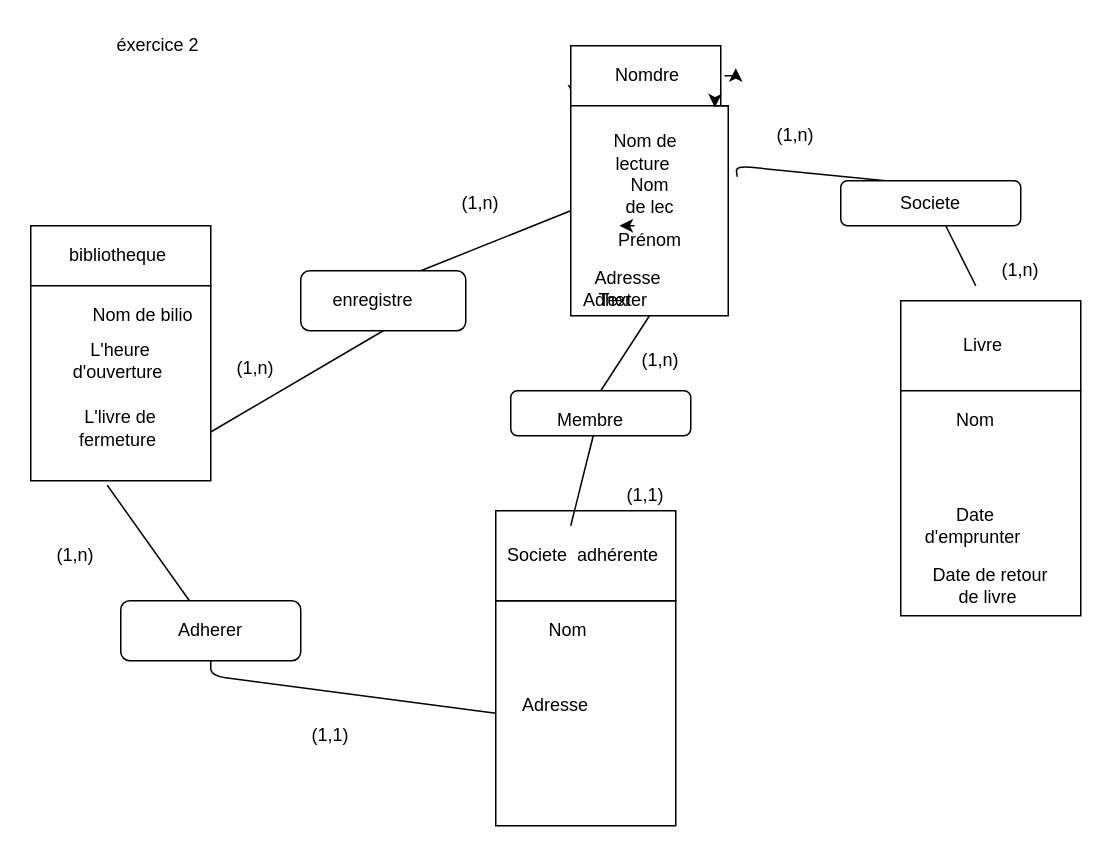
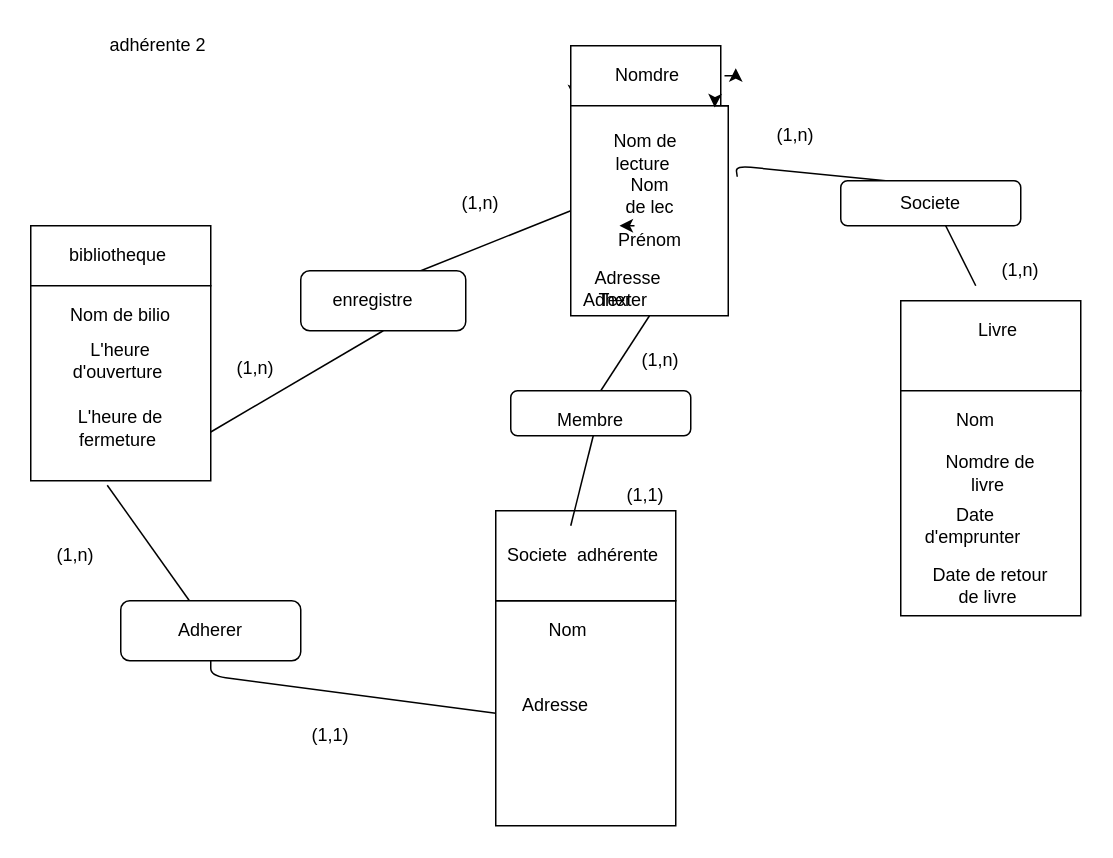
- <mxCell id="2" value="éxercice 2" style="text;html=1;strokeColor=none;fillColor=none;align=center;verticalAlign=middle;whiteSpace=wrap;rounded=0;" vertex="1" parent="1"><mxGeometry x="40" y="20" width="130" height="20" as="geometry" /></mxCell>
+ <mxCell id="2" value="adhérente 2" style="text;html=1;strokeColor=none;fillColor=none;align=center;verticalAlign=middle;whiteSpace=wrap;rounded=0;" vertex="1" parent="1"><mxGeometry x="40" y="20" width="130" height="20" as="geometry" /></mxCell>
- <mxCell id="18" value="Nom de bilio" style="text;html=1;strokeColor=none;fillColor=none;align=center;verticalAlign=middle;whiteSpace=wrap;rounded=0;" vertex="1" parent="1"><mxGeometry x="55" y="200" width="80" height="20" as="geometry" /></mxCell>
+ <mxCell id="18" value="Nom de bilio" style="text;html=1;strokeColor=none;fillColor=none;align=center;verticalAlign=middle;whiteSpace=wrap;rounded=0;" vertex="1" parent="1"><mxGeometry x="40" y="200" width="80" height="20" as="geometry" /></mxCell>
- <mxCell id="17" value="Livre" style="text;html=1;strokeColor=none;fillColor=none;align=center;verticalAlign=middle;whiteSpace=wrap;rounded=0;" vertex="1" parent="1"><mxGeometry x="610" y="220" width="90" height="20" as="geometry" /></mxCell>
+ <mxCell id="17" value="Livre" style="text;html=1;strokeColor=none;fillColor=none;align=center;verticalAlign=middle;whiteSpace=wrap;rounded=0;" vertex="1" parent="1"><mxGeometry x="620" y="210" width="90" height="20" as="geometry" /></mxCell>
- <mxCell id="20" value="L'livre de fermeture&amp;nbsp;" style="text;html=1;strokeColor=none;fillColor=none;align=center;verticalAlign=middle;whiteSpace=wrap;rounded=0;" vertex="1" parent="1"><mxGeometry x="40" y="270" width="80" height="30" as="geometry" /></mxCell>
+ <mxCell id="20" value="L'heure de fermeture&amp;nbsp;" style="text;html=1;strokeColor=none;fillColor=none;align=center;verticalAlign=middle;whiteSpace=wrap;rounded=0;" vertex="1" parent="1"><mxGeometry x="40" y="270" width="80" height="30" as="geometry" /></mxCell>
+ <mxCell id="30" value="Nomdre de livre&amp;nbsp;" style="text;html=1;strokeColor=none;fillColor=none;align=center;verticalAlign=middle;whiteSpace=wrap;rounded=0;" vertex="1" parent="1"><mxGeometry x="620" y="305" width="80" height="20" as="geometry" /></mxCell>
